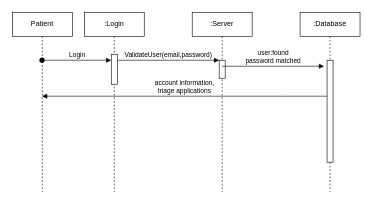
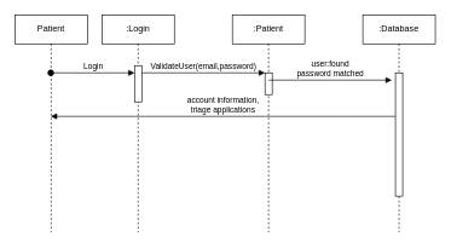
- <mxCell id="4" value=":Server" style="shape=umlLifeline;perimeter=lifelinePerimeter;whiteSpace=wrap;html=1;container=0;dropTarget=0;collapsible=0;recursiveResize=0;outlineConnect=0;portConstraint=eastwest;newEdgeStyle={&quot;edgeStyle&quot;:&quot;elbowEdgeStyle&quot;,&quot;elbow&quot;:&quot;vertical&quot;,&quot;curved&quot;:0,&quot;rounded&quot;:0};" parent="1" vertex="1"><mxGeometry x="320" y="20" width="100" height="300" as="geometry" /></mxCell>
+ <mxCell id="4" value=":Patient" style="shape=umlLifeline;perimeter=lifelinePerimeter;whiteSpace=wrap;html=1;container=0;dropTarget=0;collapsible=0;recursiveResize=0;outlineConnect=0;portConstraint=eastwest;newEdgeStyle={&quot;edgeStyle&quot;:&quot;elbowEdgeStyle&quot;,&quot;elbow&quot;:&quot;vertical&quot;,&quot;curved&quot;:0,&quot;rounded&quot;:0};" parent="1" vertex="1"><mxGeometry x="320" y="20" width="100" height="300" as="geometry" /></mxCell>
